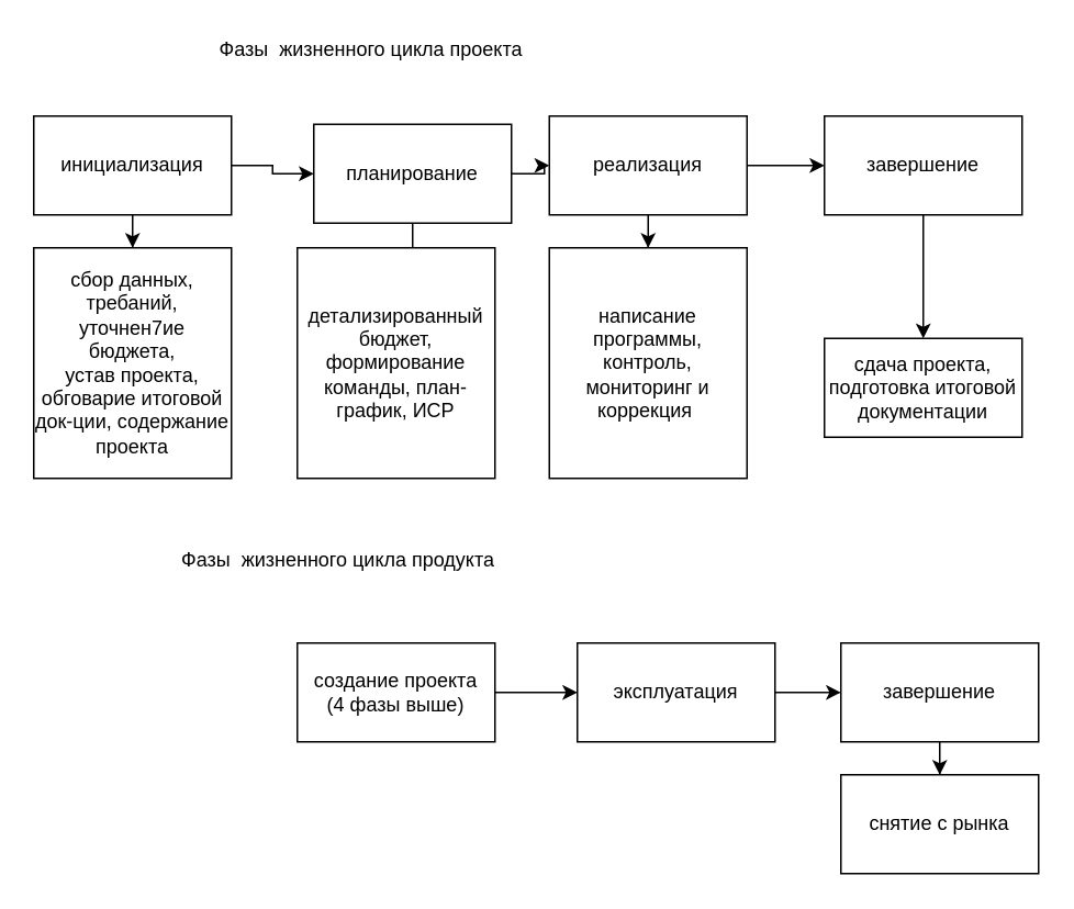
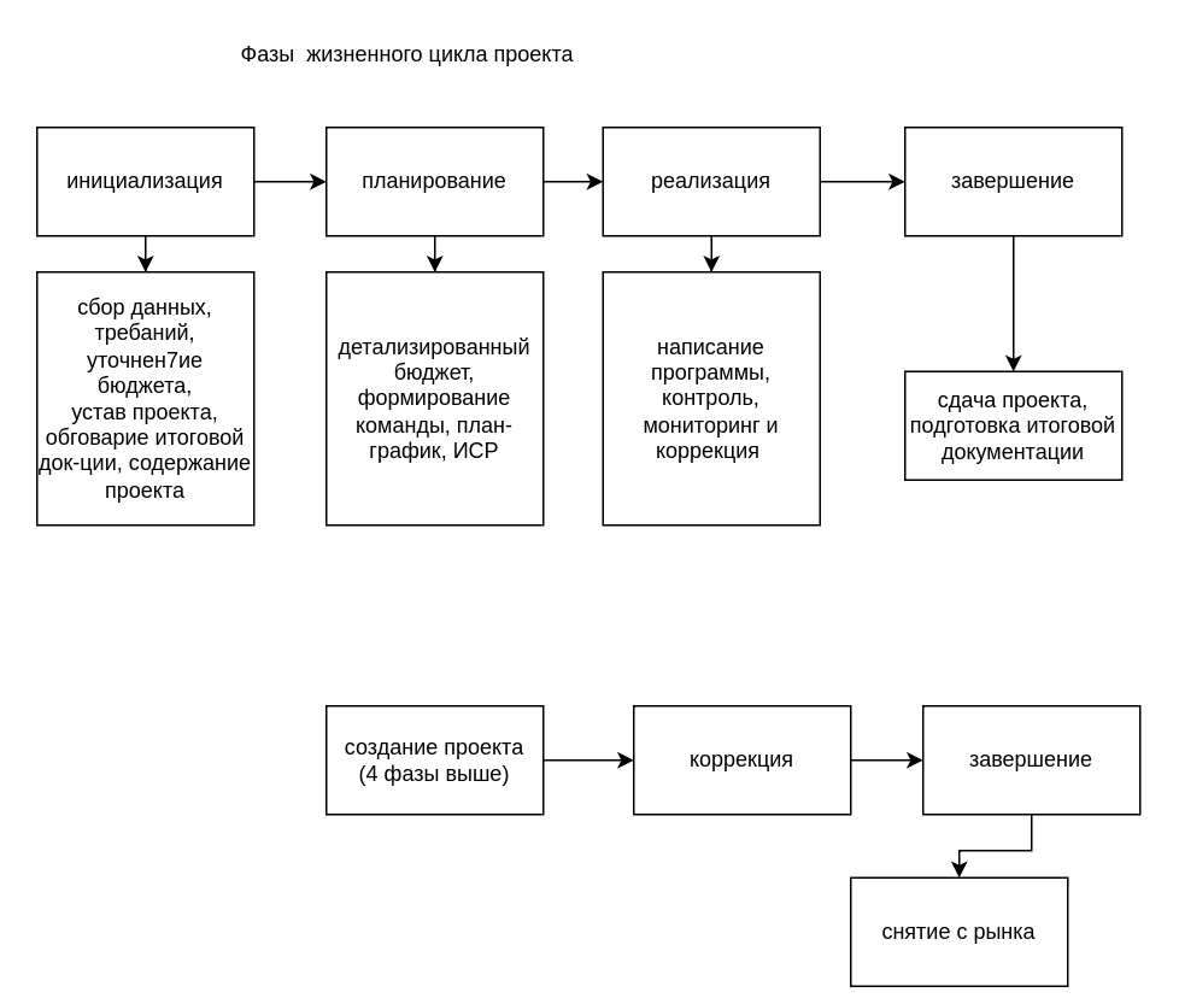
- <mxCell id="9" value="планирование" style="rounded=0;whiteSpace=wrap;html=1;" vertex="1" parent="1"><mxGeometry x="190" y="75" width="120" height="60" as="geometry" /></mxCell>
+ <mxCell id="9" value="планирование" style="rounded=0;whiteSpace=wrap;html=1;" vertex="1" parent="1"><mxGeometry x="180" y="70" width="120" height="60" as="geometry" /></mxCell>
- <mxCell id="18" value="Фазы&amp;nbsp; жизненного цикла продукта" style="text;html=1;strokeColor=none;fillColor=none;align=center;verticalAlign=middle;whiteSpace=wrap;rounded=0;" vertex="1" parent="1"><mxGeometry x="20" y="330" width="370" height="20" as="geometry" /></mxCell>
- <mxCell id="22" value="эксплуатация" style="rounded=0;whiteSpace=wrap;html=1;" vertex="1" parent="1"><mxGeometry x="350" y="390" width="120" height="60" as="geometry" /></mxCell>
+ <mxCell id="22" value="коррекция" style="rounded=0;whiteSpace=wrap;html=1;" vertex="1" parent="1"><mxGeometry x="350" y="390" width="120" height="60" as="geometry" /></mxCell>
- <mxCell id="25" value="снятие с рынка" style="rounded=0;whiteSpace=wrap;html=1;" vertex="1" parent="1"><mxGeometry x="510" y="470" width="120" height="60" as="geometry" /></mxCell>
+ <mxCell id="25" value="снятие с рынка" style="rounded=0;whiteSpace=wrap;html=1;" vertex="1" parent="1"><mxGeometry x="470" y="485" width="120" height="60" as="geometry" /></mxCell>
